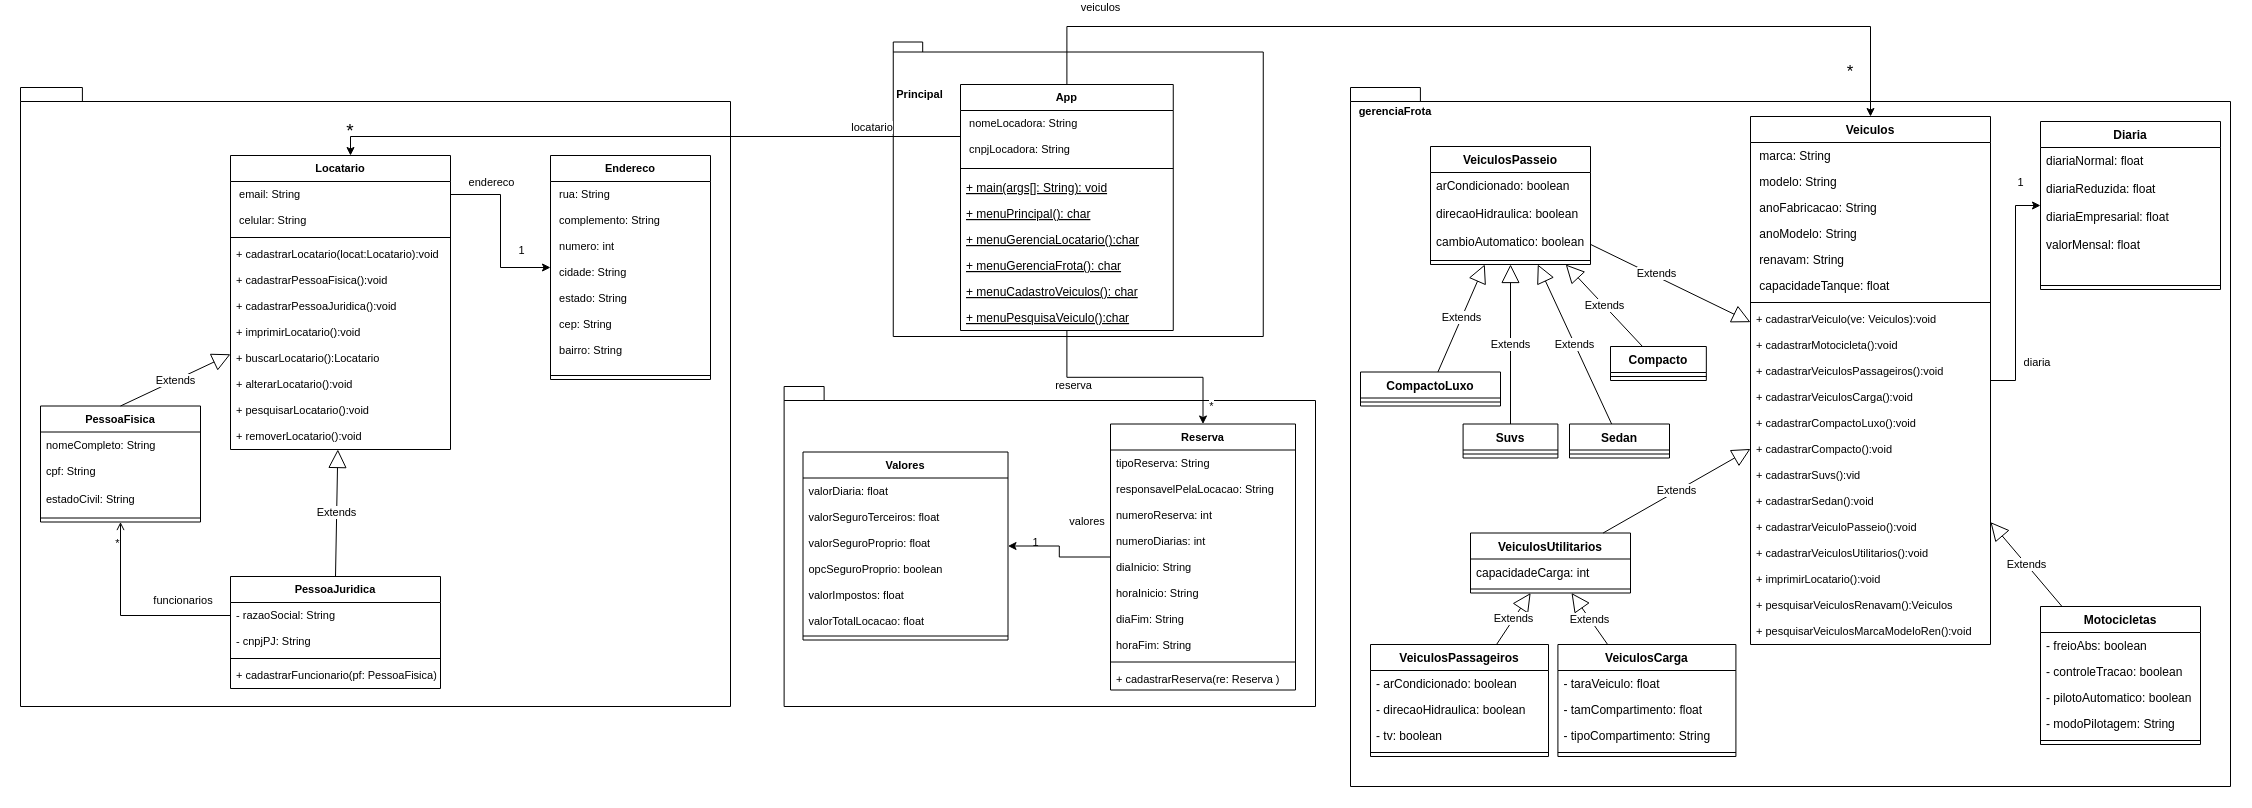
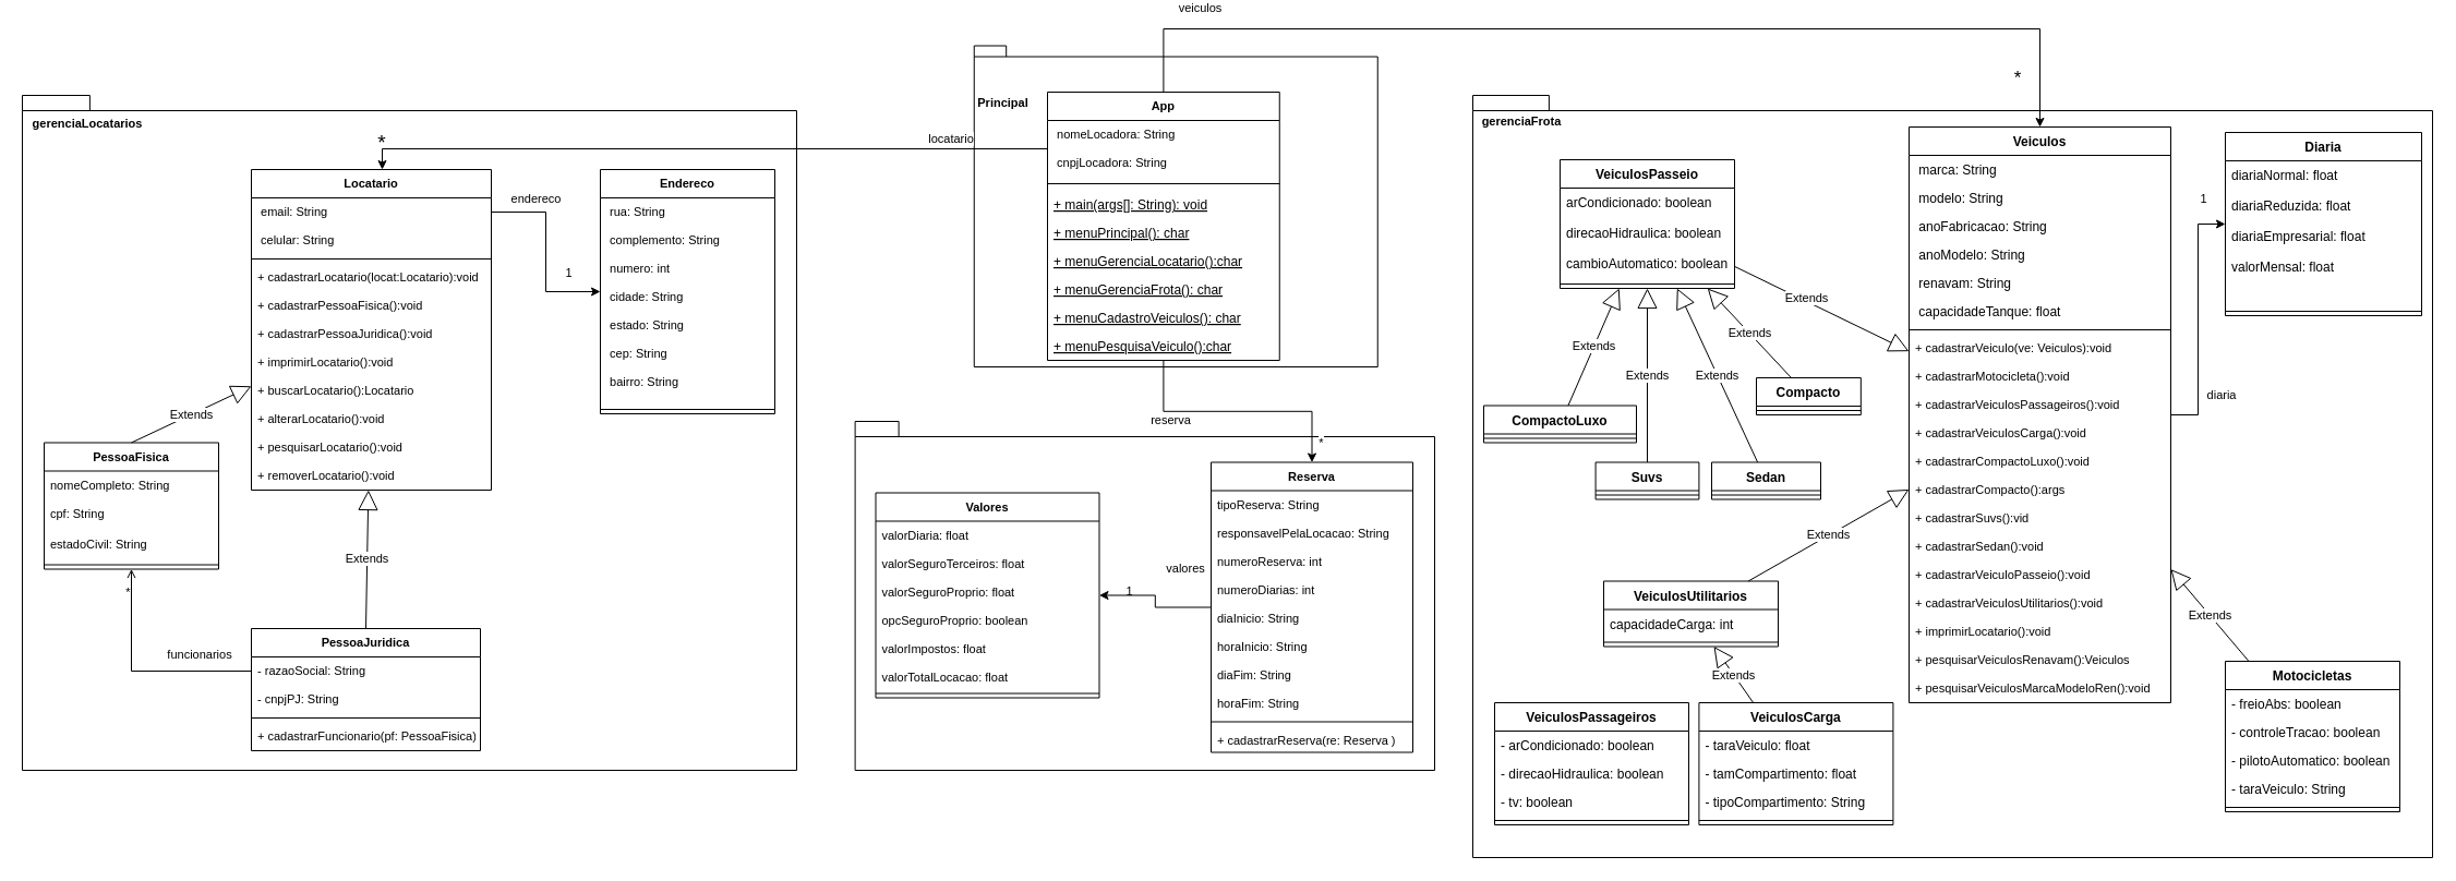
+ <mxCell id="5" value="&lt;span style=&quot;font-size: 11px;&quot;&gt;gerenciaLocatarios&lt;/span&gt;" style="text;html=1;strokeColor=none;fillColor=none;align=center;verticalAlign=middle;whiteSpace=wrap;rounded=0;fontSize=11;strokeWidth=1;fontStyle=1" parent="1" vertex="1"><mxGeometry x="20" y="93" width="120" height="27" as="geometry" /></mxCell>
- <mxCell id="72" value="+ cadastrarCompacto():void" style="text;strokeColor=none;fillColor=none;align=left;verticalAlign=top;spacingLeft=4;spacingRight=4;overflow=hidden;rotatable=0;points=[[0,0.5],[1,0.5]];portConstraint=eastwest;fontSize=11;" parent="59" vertex="1"><mxGeometry y="320" width="240" height="26" as="geometry" /></mxCell>
+ <mxCell id="72" value="+ cadastrarCompacto():args" style="text;strokeColor=none;fillColor=none;align=left;verticalAlign=top;spacingLeft=4;spacingRight=4;overflow=hidden;rotatable=0;points=[[0,0.5],[1,0.5]];portConstraint=eastwest;fontSize=11;" parent="59" vertex="1"><mxGeometry y="320" width="240" height="26" as="geometry" /></mxCell>
- <mxCell id="106" value="Extends" style="endArrow=block;endSize=16;endFill=0;html=1;rounded=1;sketch=0;curved=0;" parent="1" source="97" target="83" edge="1"><mxGeometry width="160" relative="1" as="geometry"><mxPoint x="2142" y="980" as="sourcePoint" /><mxPoint x="2302" y="980" as="targetPoint" /></mxGeometry></mxCell>
- <mxCell id="90" value="- modoPilotagem: String" style="text;strokeColor=none;fillColor=none;align=left;verticalAlign=top;spacingLeft=4;spacingRight=4;overflow=hidden;rotatable=0;points=[[0,0.5],[1,0.5]];portConstraint=eastwest;rounded=0;sketch=0;" parent="86" vertex="1"><mxGeometry y="104" width="160" height="26" as="geometry" /></mxCell>
+ <mxCell id="90" value="- taraVeiculo: String" style="text;strokeColor=none;fillColor=none;align=left;verticalAlign=top;spacingLeft=4;spacingRight=4;overflow=hidden;rotatable=0;points=[[0,0.5],[1,0.5]];portConstraint=eastwest;rounded=0;sketch=0;" parent="86" vertex="1"><mxGeometry y="104" width="160" height="26" as="geometry" /></mxCell>
